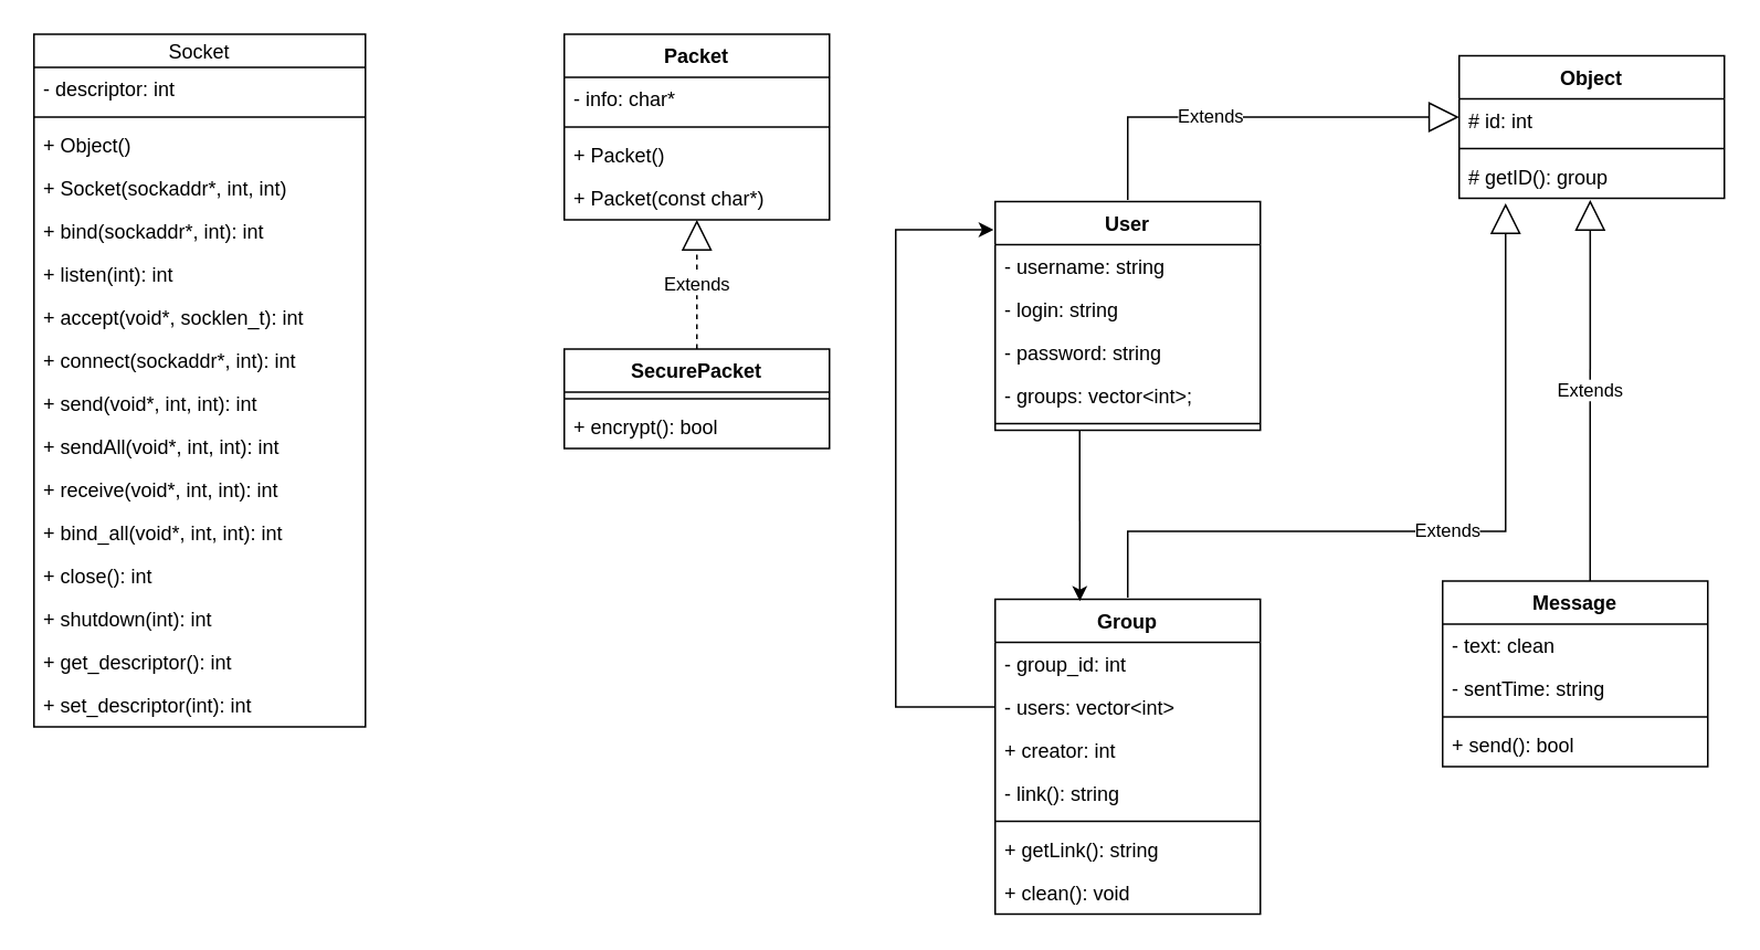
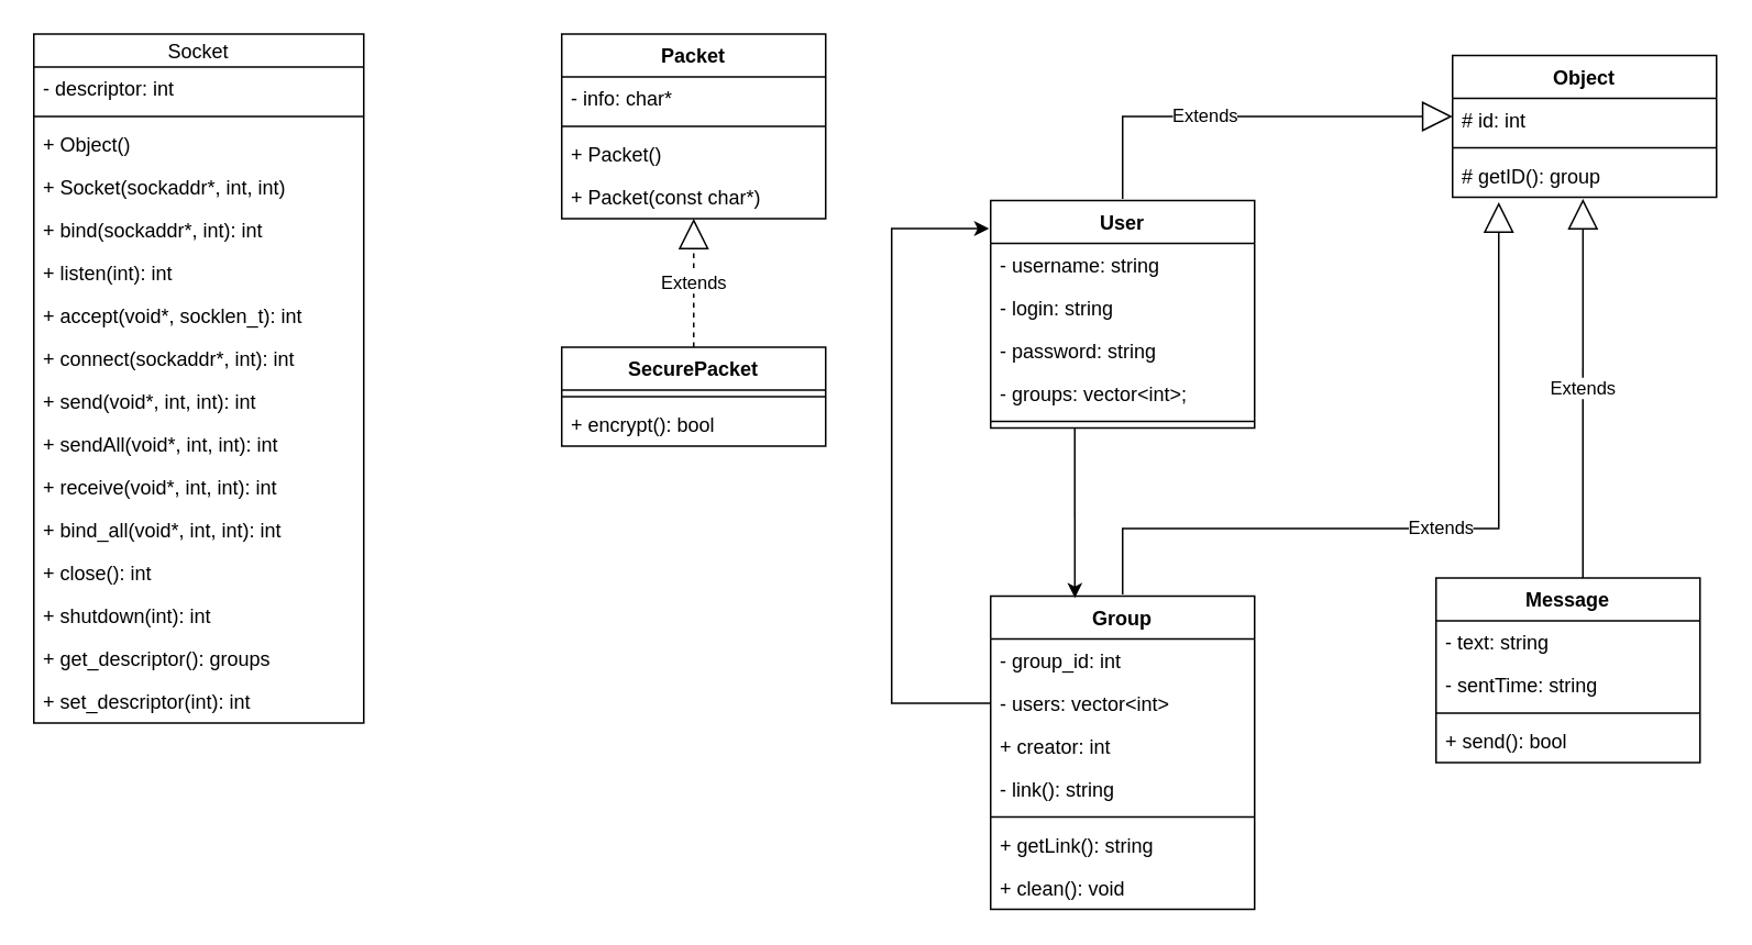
- <mxCell id="45" value="- text: clean" style="text;strokeColor=none;fillColor=none;align=left;verticalAlign=top;spacingLeft=4;spacingRight=4;overflow=hidden;rotatable=0;points=[[0,0.5],[1,0.5]];portConstraint=eastwest;" vertex="1" parent="44"><mxGeometry y="26" width="160" height="26" as="geometry" /></mxCell>
+ <mxCell id="45" value="- text: string" style="text;strokeColor=none;fillColor=none;align=left;verticalAlign=top;spacingLeft=4;spacingRight=4;overflow=hidden;rotatable=0;points=[[0,0.5],[1,0.5]];portConstraint=eastwest;" vertex="1" parent="44"><mxGeometry y="26" width="160" height="26" as="geometry" /></mxCell>
- <mxCell id="17" value="+ get_descriptor(): int" style="text;strokeColor=none;fillColor=none;align=left;verticalAlign=top;spacingLeft=4;spacingRight=4;overflow=hidden;rotatable=0;points=[[0,0.5],[1,0.5]];portConstraint=eastwest;" vertex="1" parent="2"><mxGeometry y="366" width="200" height="26" as="geometry" /></mxCell>
+ <mxCell id="17" value="+ get_descriptor(): groups" style="text;strokeColor=none;fillColor=none;align=left;verticalAlign=top;spacingLeft=4;spacingRight=4;overflow=hidden;rotatable=0;points=[[0,0.5],[1,0.5]];portConstraint=eastwest;" vertex="1" parent="2"><mxGeometry y="366" width="200" height="26" as="geometry" /></mxCell>
